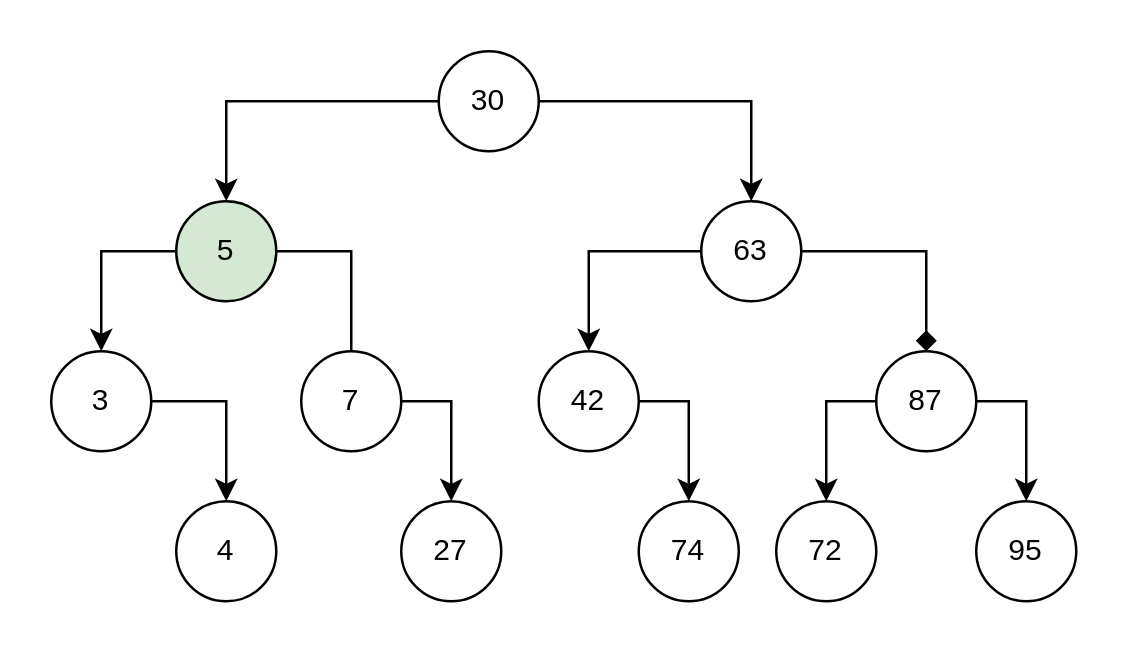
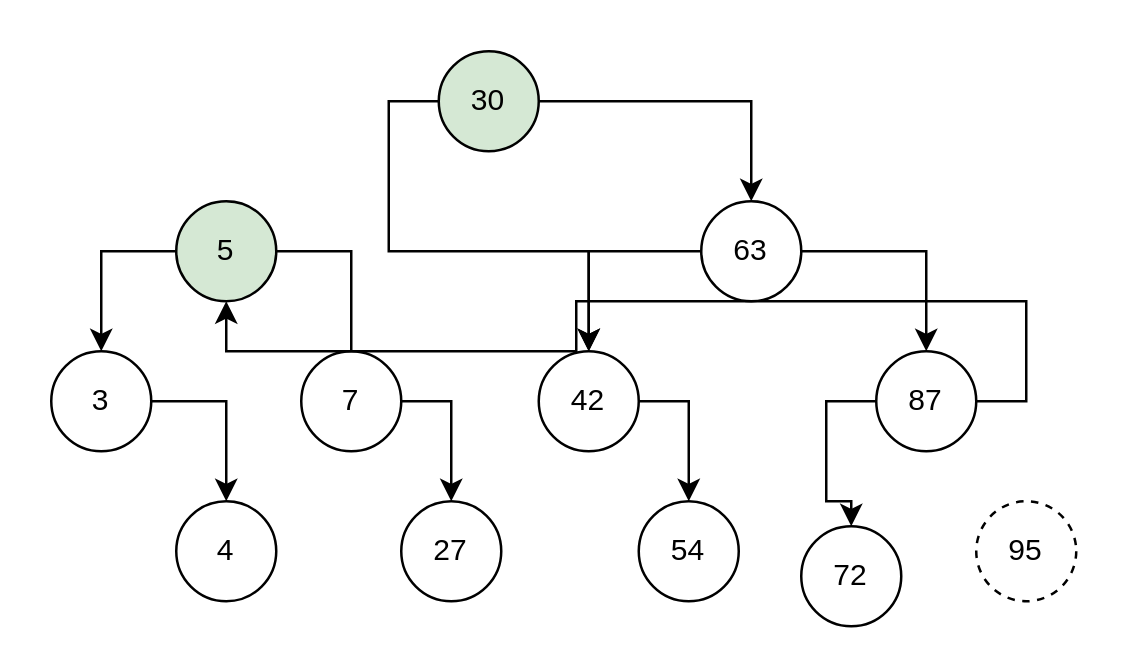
- <mxCell id="2" style="edgeStyle=orthogonalEdgeStyle;rounded=0;orthogonalLoop=1;jettySize=auto;html=1;exitX=0;exitY=0.5;exitDx=0;exitDy=0;entryX=0.5;entryY=0;entryDx=0;entryDy=0;" edge="1" parent="1" source="4" target="7"><mxGeometry relative="1" as="geometry" /></mxCell>
+ <mxCell id="2" style="edgeStyle=orthogonalEdgeStyle;rounded=0;orthogonalLoop=1;jettySize=auto;html=1;exitX=0;exitY=0.5;exitDx=0;exitDy=0;" edge="1" parent="1" source="4" target="16"><mxGeometry relative="1" as="geometry" /></mxCell>
- <mxCell id="4" value="30" style="ellipse;whiteSpace=wrap;html=1;aspect=fixed;" vertex="1" parent="1"><mxGeometry x="175" y="20" width="40" height="40" as="geometry" /></mxCell>
+ <mxCell id="4" value="30" style="ellipse;whiteSpace=wrap;html=1;aspect=fixed;fillColor=#d5e8d4;" vertex="1" parent="1"><mxGeometry x="175" y="20" width="40" height="40" as="geometry" /></mxCell>
- <mxCell id="9" style="edgeStyle=orthogonalEdgeStyle;rounded=0;orthogonalLoop=1;jettySize=auto;html=1;exitX=1;exitY=0.5;exitDx=0;exitDy=0;entryX=0.5;entryY=0;entryDx=0;entryDy=0;endArrow=diamond;" edge="1" parent="1" source="10" target="19"><mxGeometry relative="1" as="geometry" /></mxCell>
+ <mxCell id="9" style="edgeStyle=orthogonalEdgeStyle;rounded=0;orthogonalLoop=1;jettySize=auto;html=1;exitX=1;exitY=0.5;exitDx=0;exitDy=0;entryX=0.5;entryY=0;entryDx=0;entryDy=0;" edge="1" parent="1" source="10" target="19"><mxGeometry relative="1" as="geometry" /></mxCell>
- <mxCell id="18" style="edgeStyle=orthogonalEdgeStyle;rounded=0;orthogonalLoop=1;jettySize=auto;html=1;exitX=1;exitY=0.5;exitDx=0;exitDy=0;" edge="1" parent="1" source="19" target="22"><mxGeometry relative="1" as="geometry" /></mxCell>
+ <mxCell id="18" style="edgeStyle=orthogonalEdgeStyle;rounded=0;orthogonalLoop=1;jettySize=auto;html=1;exitX=1;exitY=0.5;exitDx=0;exitDy=0;" edge="1" parent="1" source="19" target="7"><mxGeometry relative="1" as="geometry" /></mxCell>
- <mxCell id="20" value="74" style="ellipse;whiteSpace=wrap;html=1;aspect=fixed;" vertex="1" parent="1"><mxGeometry x="255" y="200" width="40" height="40" as="geometry" /></mxCell>
+ <mxCell id="20" value="54" style="ellipse;whiteSpace=wrap;html=1;aspect=fixed;" vertex="1" parent="1"><mxGeometry x="255" y="200" width="40" height="40" as="geometry" /></mxCell>
- <mxCell id="21" value="72" style="ellipse;whiteSpace=wrap;html=1;aspect=fixed;" vertex="1" parent="1"><mxGeometry x="310" y="200" width="40" height="40" as="geometry" /></mxCell>
+ <mxCell id="21" value="72" style="ellipse;whiteSpace=wrap;html=1;aspect=fixed;" vertex="1" parent="1"><mxGeometry x="320" y="210" width="40" height="40" as="geometry" /></mxCell>
- <mxCell id="22" value="95" style="ellipse;whiteSpace=wrap;html=1;aspect=fixed;" vertex="1" parent="1"><mxGeometry x="390" y="200" width="40" height="40" as="geometry" /></mxCell>
+ <mxCell id="22" value="95" style="ellipse;whiteSpace=wrap;html=1;aspect=fixed;dashed=1;" vertex="1" parent="1"><mxGeometry x="390" y="200" width="40" height="40" as="geometry" /></mxCell>
